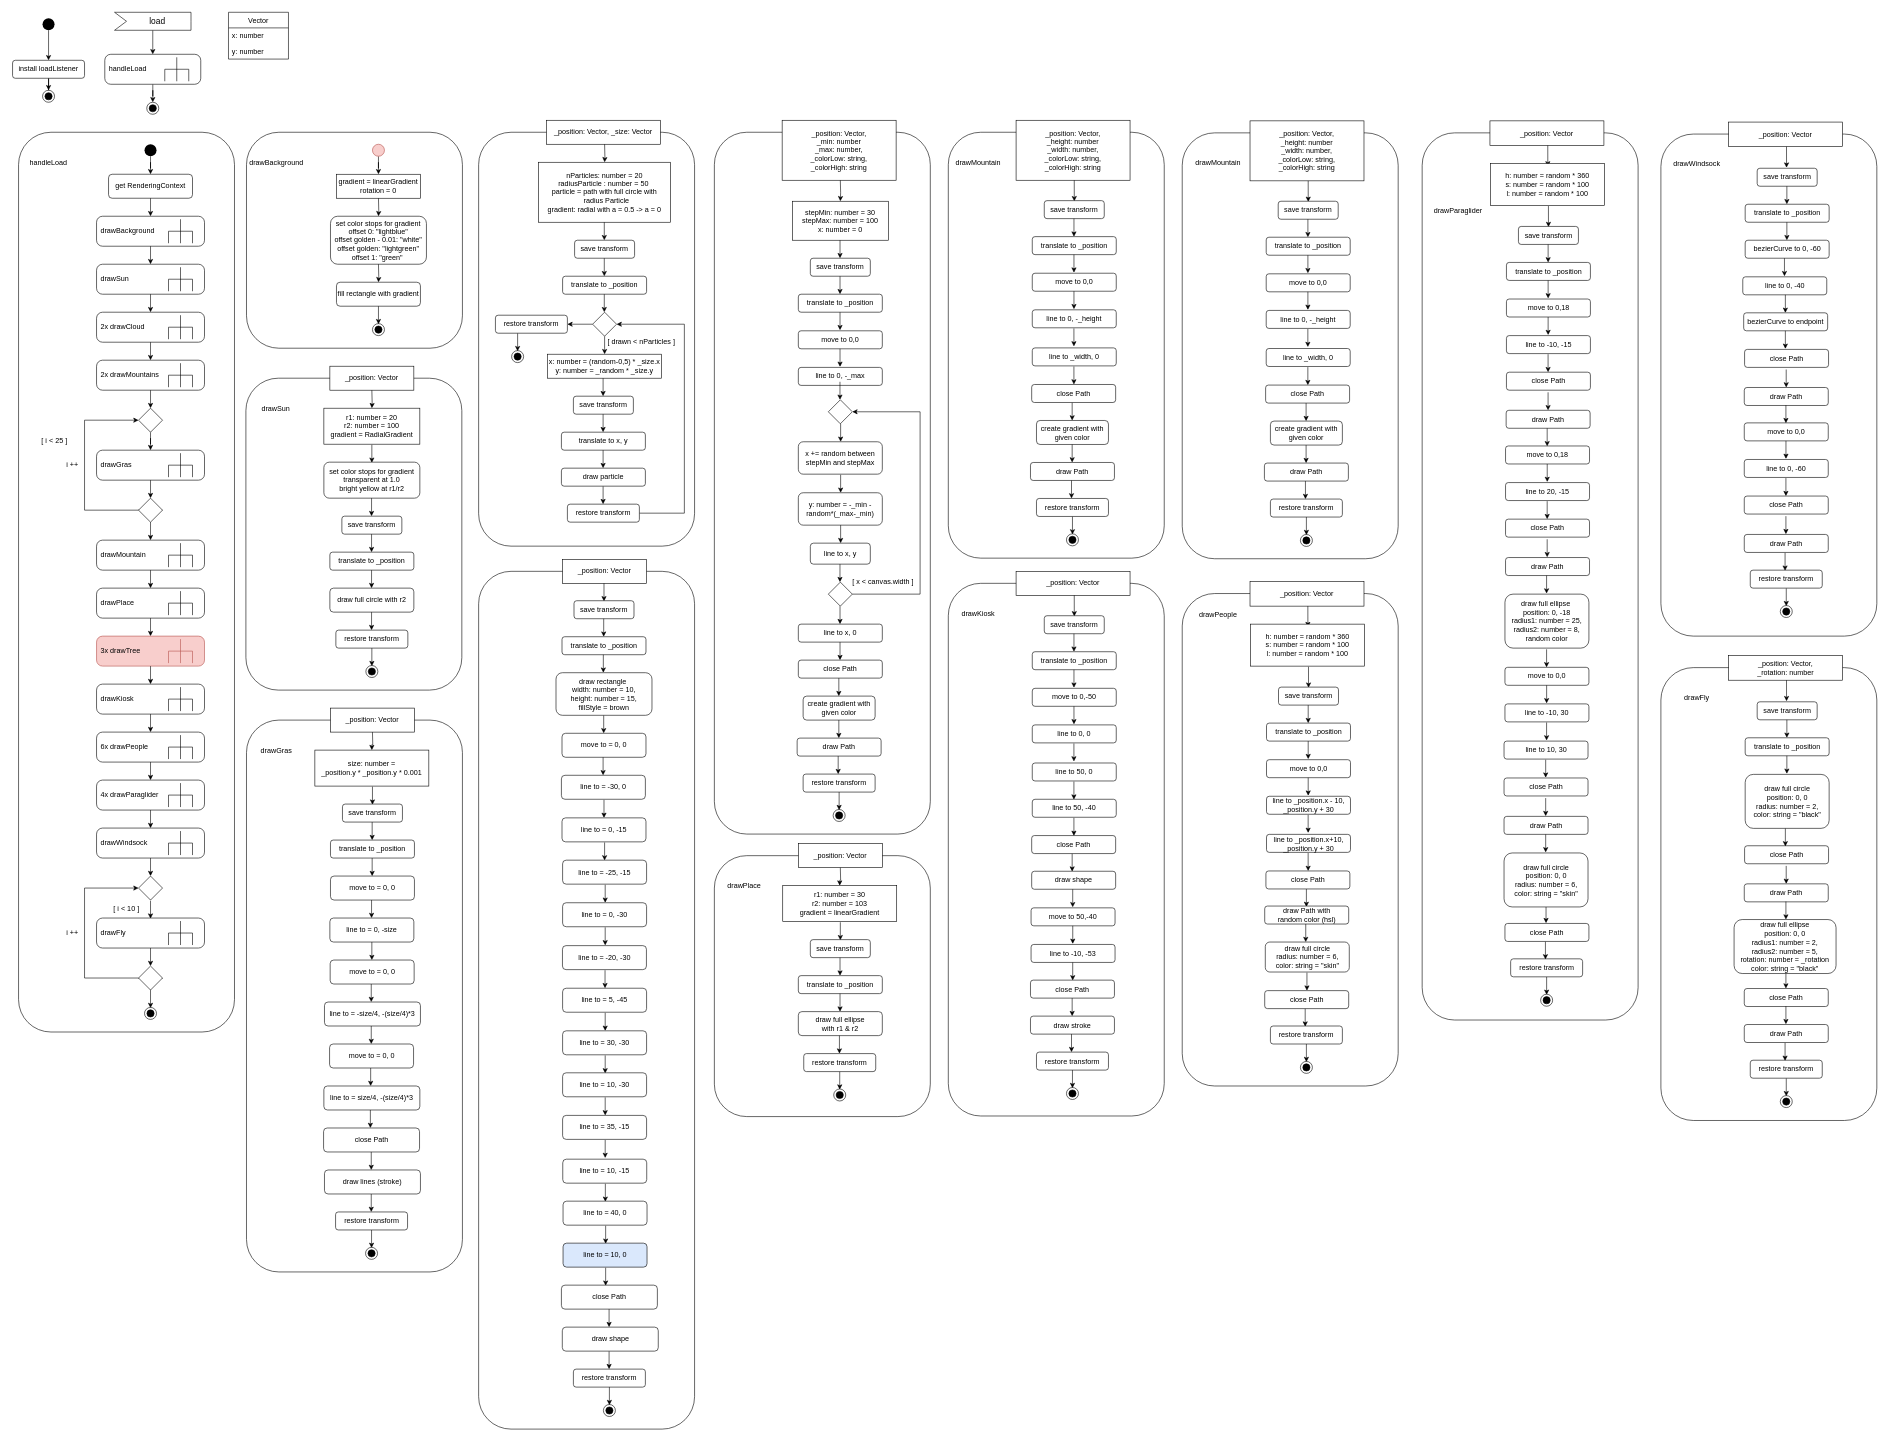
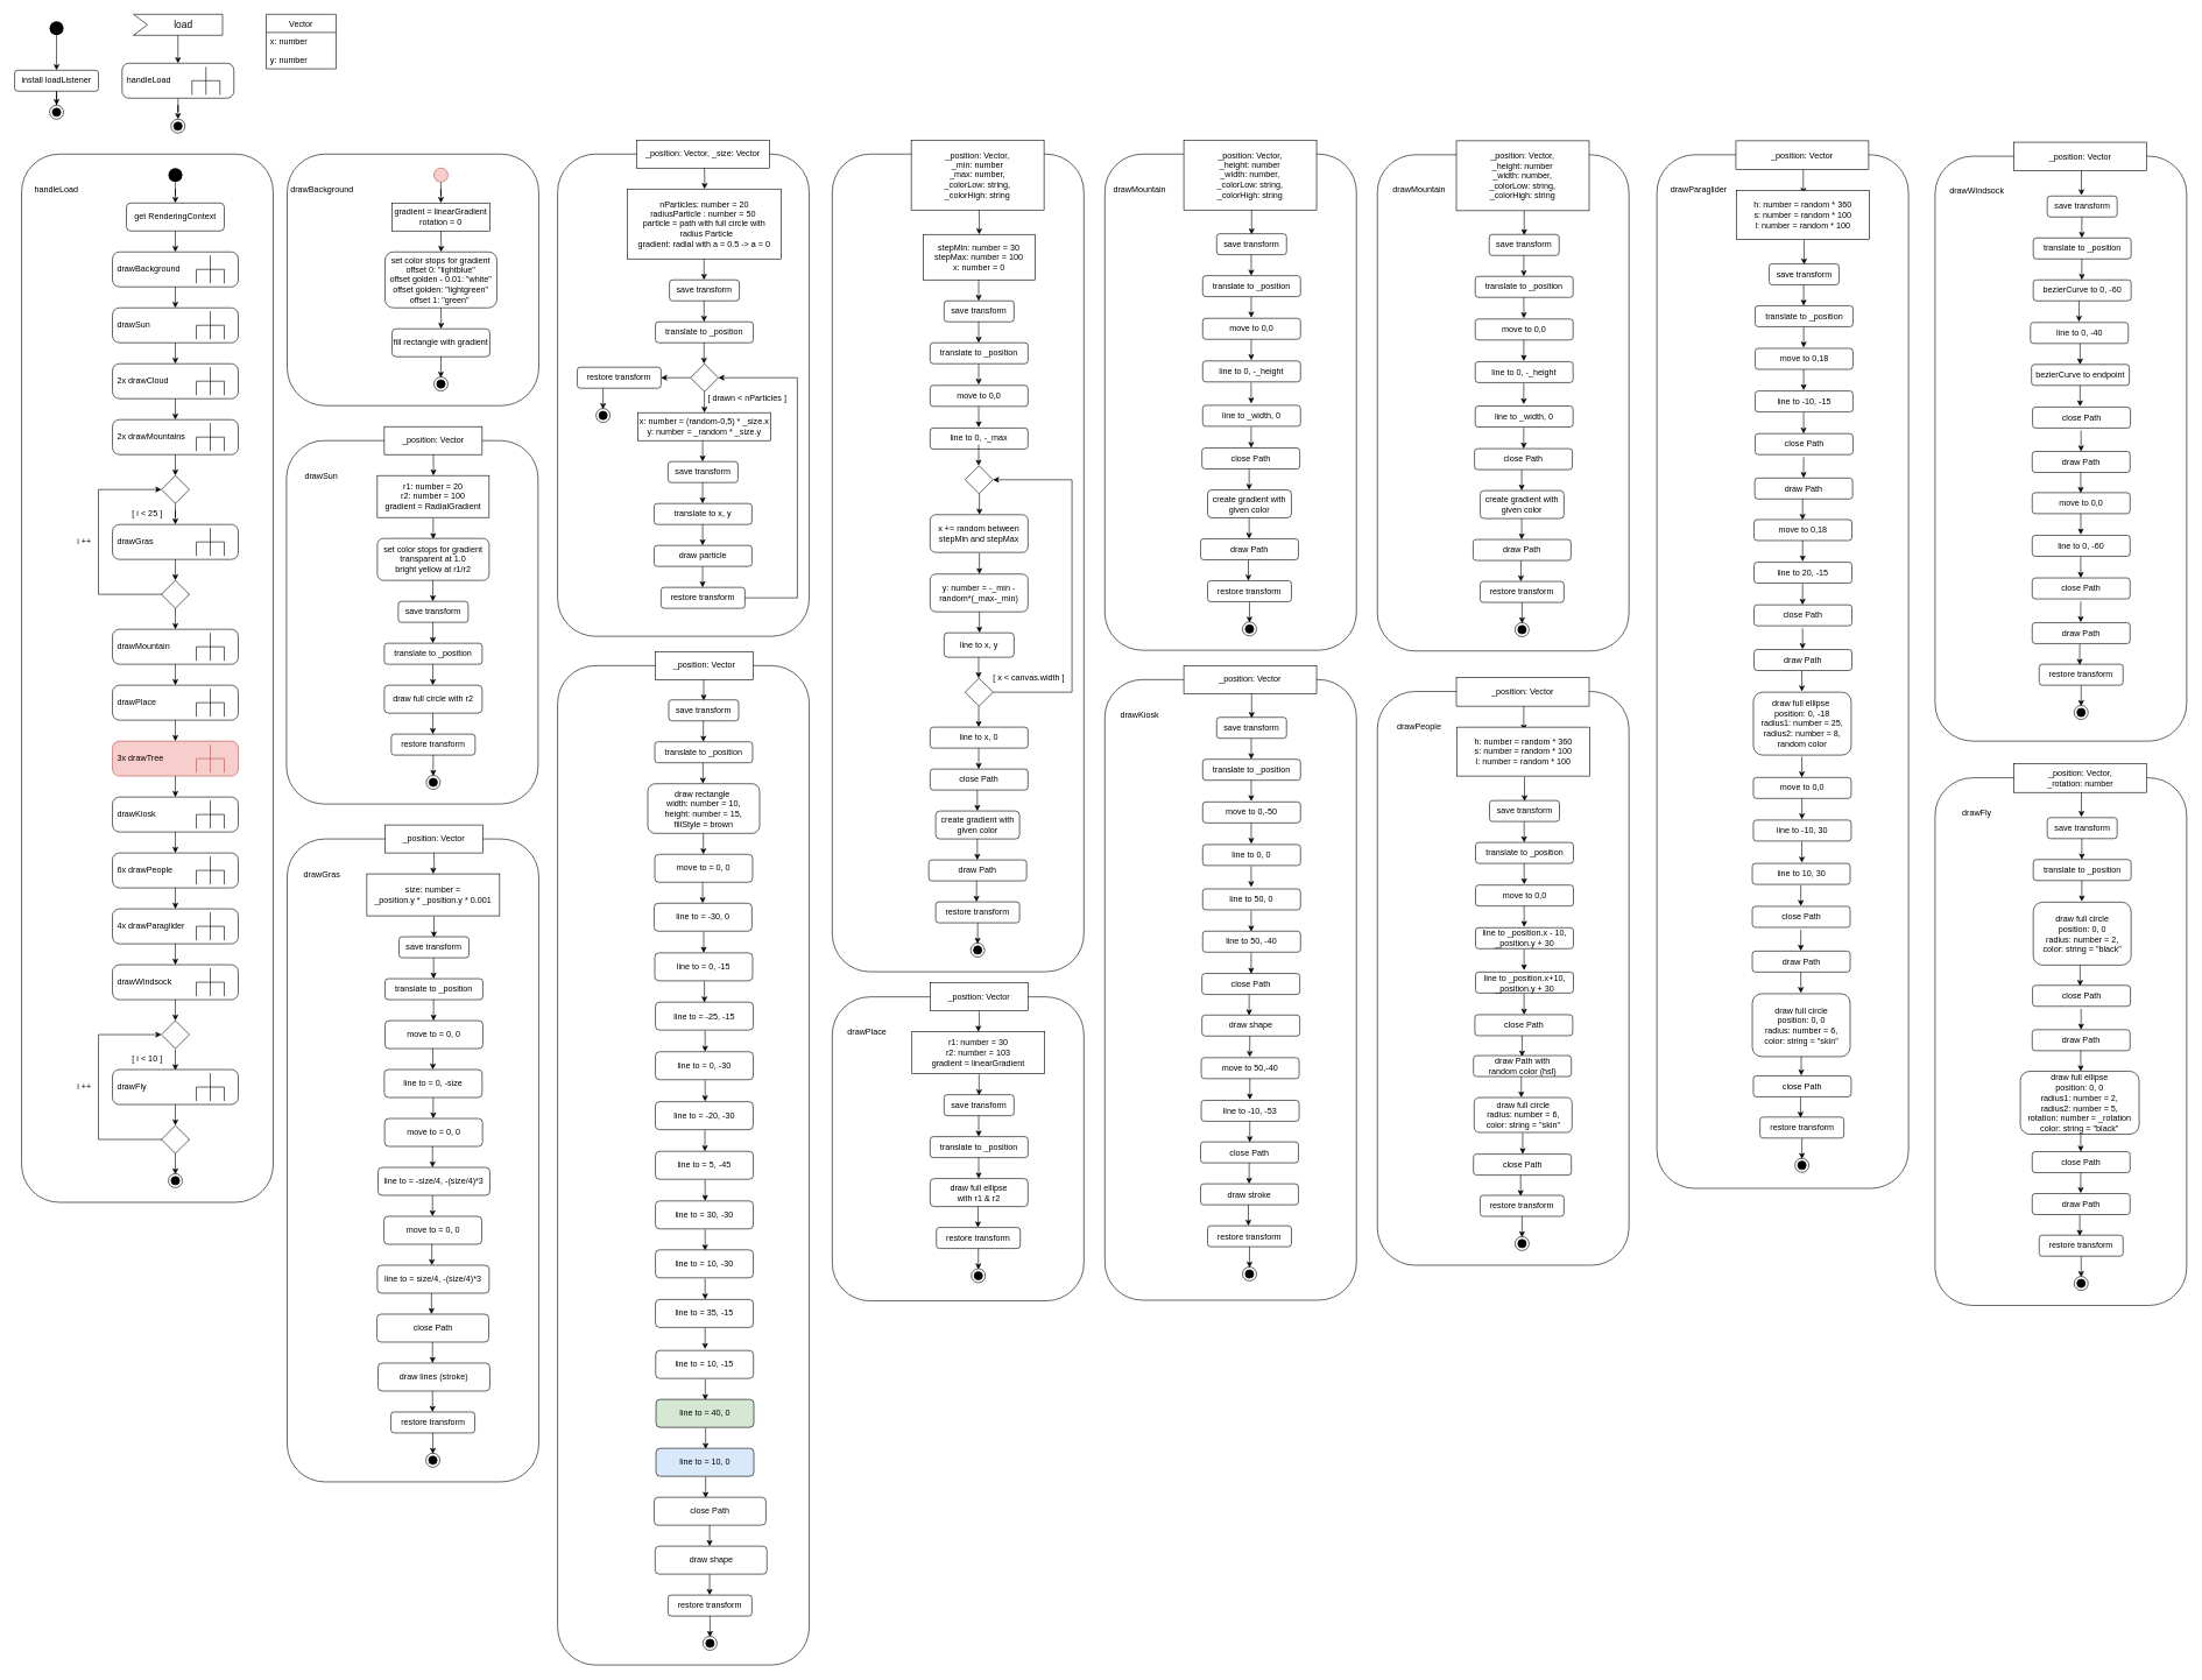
- <mxCell id="359" value="drawParaglider" style="text;html=1;strokeColor=none;fillColor=none;align=center;verticalAlign=middle;whiteSpace=wrap;rounded=0;" vertex="1" parent="1"><mxGeometry x="2400" y="336" width="60" height="30" as="geometry" /></mxCell>
+ <mxCell id="359" value="drawParaglider" style="text;html=1;strokeColor=none;fillColor=none;align=center;verticalAlign=middle;whiteSpace=wrap;rounded=0;" vertex="1" parent="1"><mxGeometry x="2400" y="256" width="60" height="30" as="geometry" /></mxCell>
- <mxCell id="35" value="[ i &amp;lt; 25 ]" style="text;html=1;strokeColor=none;fillColor=none;align=center;verticalAlign=middle;whiteSpace=wrap;rounded=0;" parent="1" vertex="1"><mxGeometry x="60" y="720" width="60" height="30" as="geometry" /></mxCell>
+ <mxCell id="35" value="[ i &amp;lt; 25 ]" style="text;html=1;strokeColor=none;fillColor=none;align=center;verticalAlign=middle;whiteSpace=wrap;rounded=0;" parent="1" vertex="1"><mxGeometry x="180" y="720" width="60" height="30" as="geometry" /></mxCell>
- <mxCell id="335" value="drawPeople" style="text;html=1;strokeColor=none;fillColor=none;align=center;verticalAlign=middle;whiteSpace=wrap;rounded=0;" vertex="1" parent="1"><mxGeometry x="2000" y="1009" width="60" height="30" as="geometry" /></mxCell>
+ <mxCell id="335" value="drawPeople" style="text;html=1;strokeColor=none;fillColor=none;align=center;verticalAlign=middle;whiteSpace=wrap;rounded=0;" vertex="1" parent="1"><mxGeometry x="2000" y="1024" width="60" height="30" as="geometry" /></mxCell>
- <mxCell id="280" value="line to = 40, 0" style="rounded=1;whiteSpace=wrap;html=1;" vertex="1" parent="1"><mxGeometry x="937.75" y="2002" width="140" height="40" as="geometry" /></mxCell>
+ <mxCell id="280" value="line to = 40, 0" style="rounded=1;whiteSpace=wrap;html=1;fillColor=#d5e8d4;" vertex="1" parent="1"><mxGeometry x="937.75" y="2002" width="140" height="40" as="geometry" /></mxCell>
